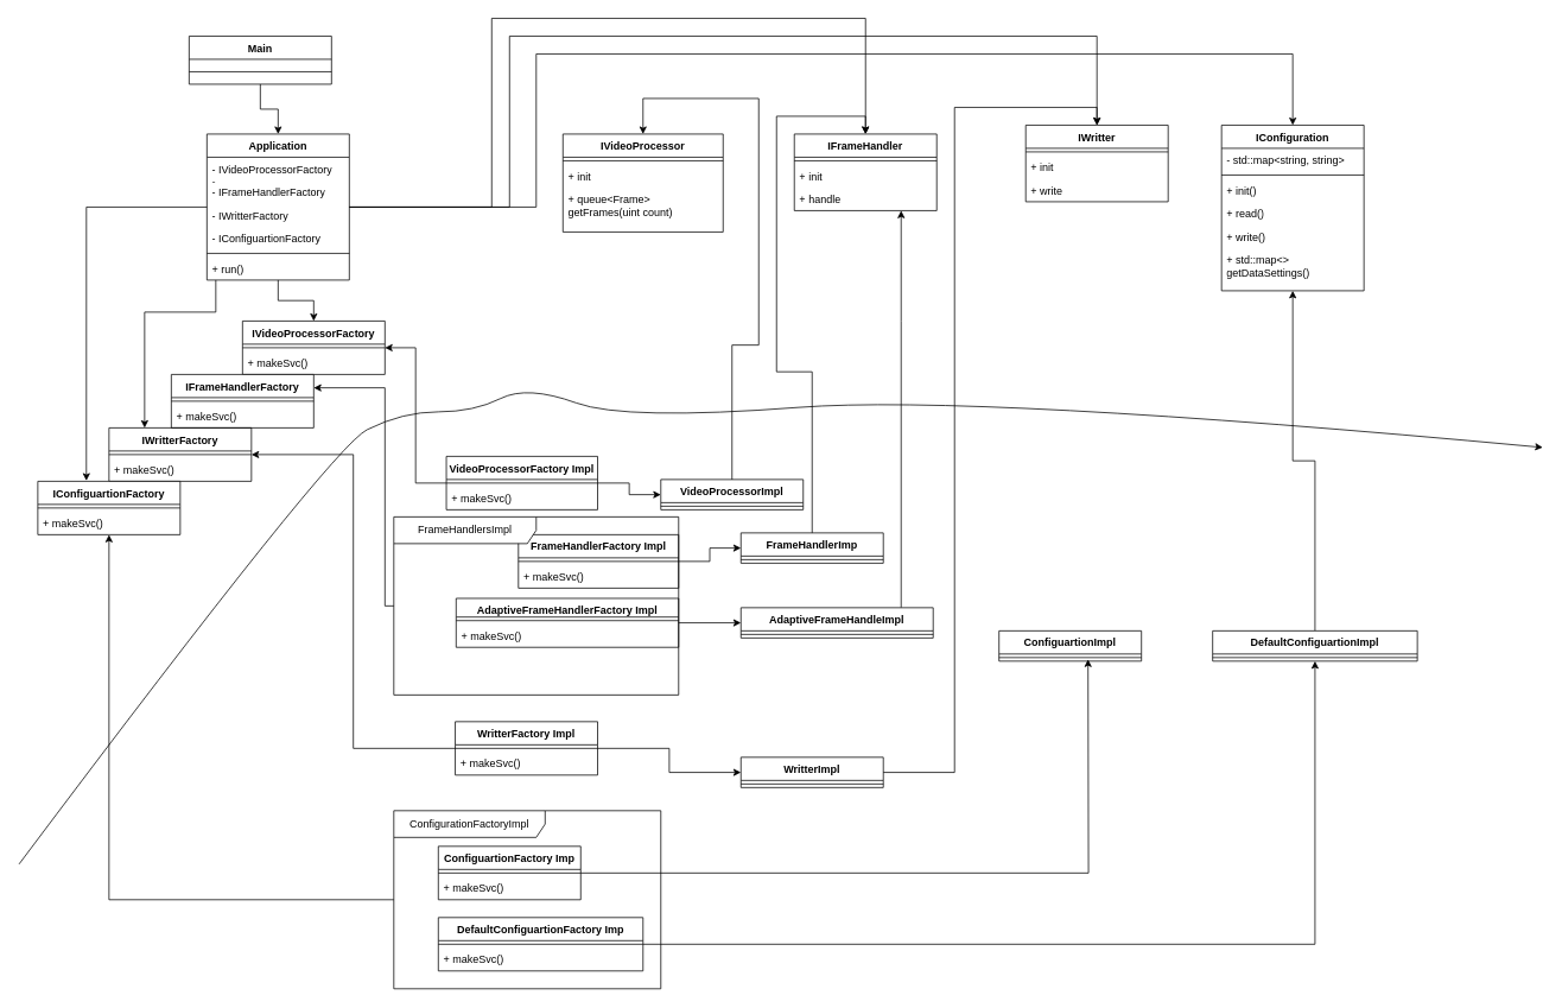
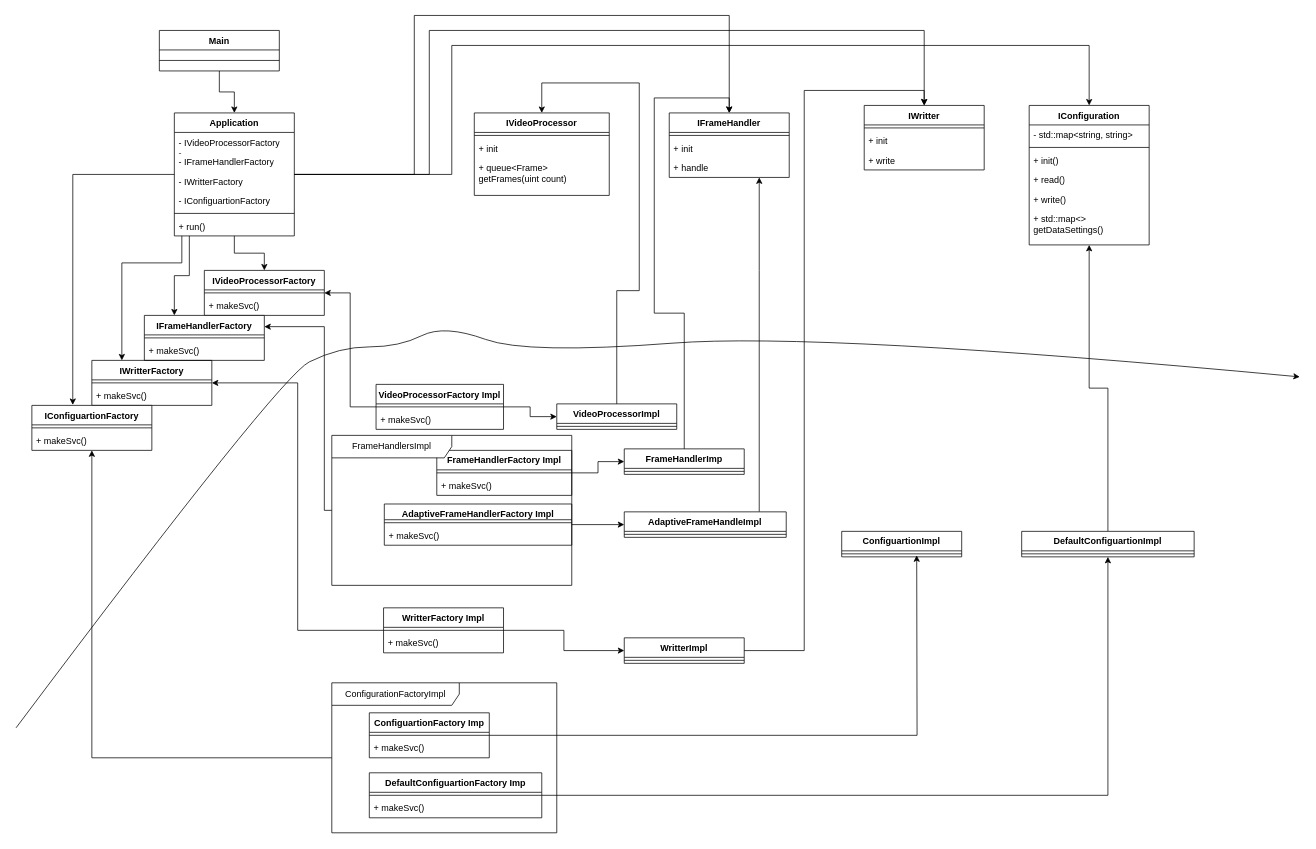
+ <mxCell id="13" style="edgeStyle=orthogonalEdgeStyle;rounded=0;orthogonalLoop=1;jettySize=auto;html=1;entryX=0.25;entryY=0;entryDx=0;entryDy=0;" edge="1" parent="1" source="18" target="31"><mxGeometry relative="1" as="geometry"><Array as="points"><mxPoint x="252" y="367" /><mxPoint x="232" y="367" /></Array></mxGeometry></mxCell>
